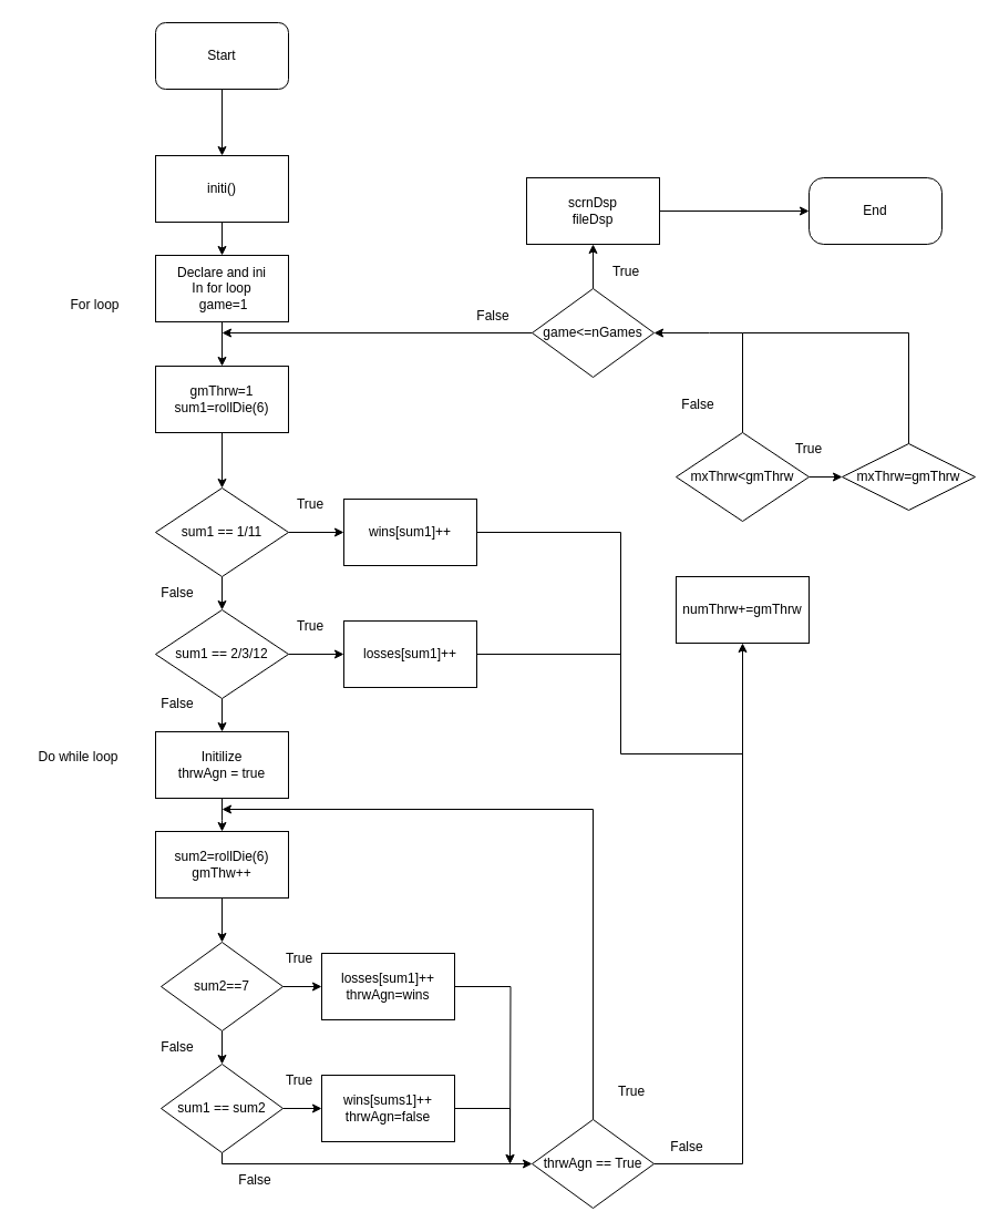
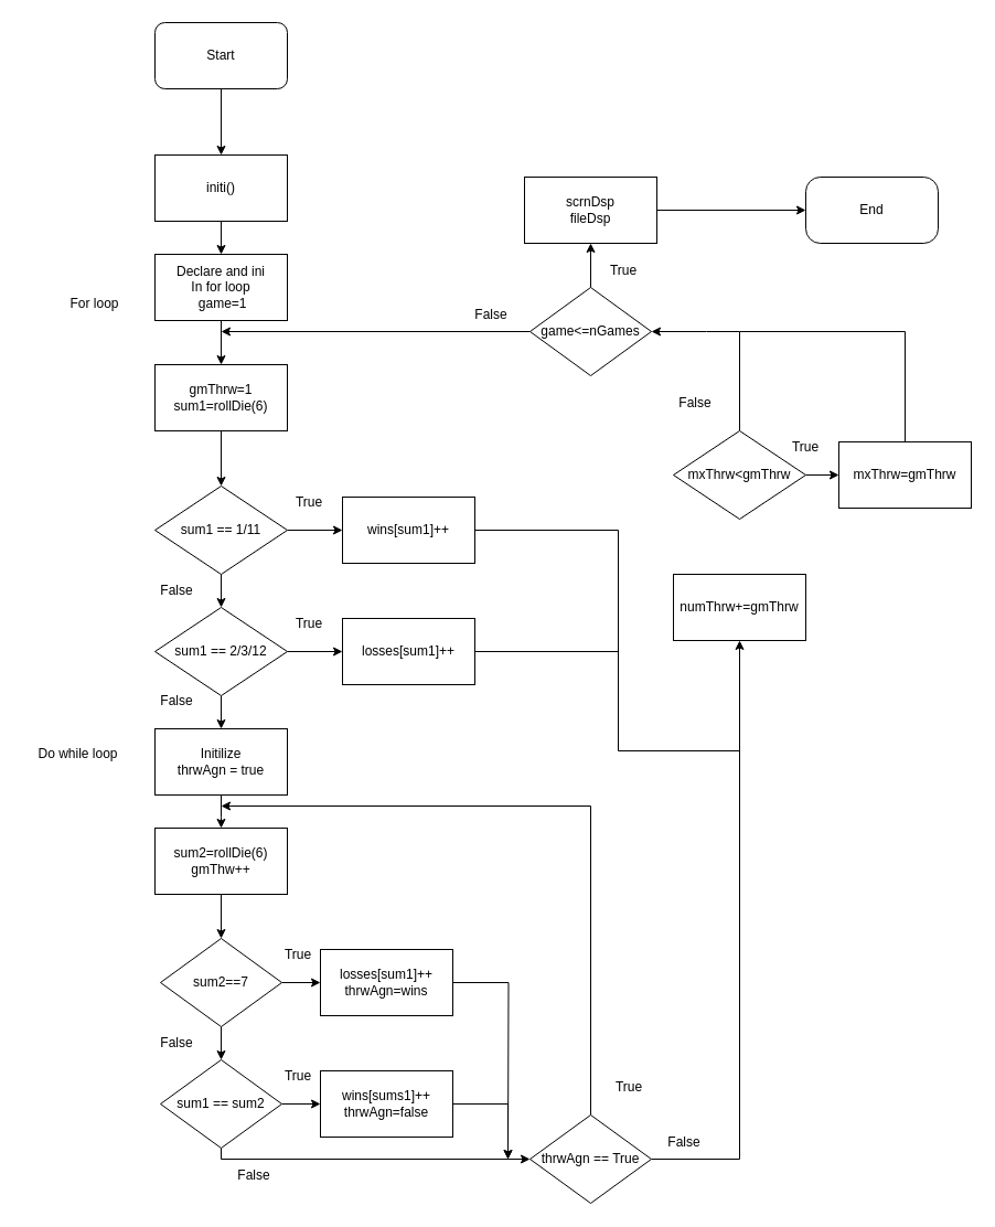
- <mxCell id="53" value="mxThrw=gmThrw" style="rhombus;whiteSpace=wrap;html=1;" vertex="1" parent="1"><mxGeometry x="760" y="400" width="120" height="60" as="geometry" /></mxCell>
+ <mxCell id="53" value="mxThrw=gmThrw" style="rounded=0;whiteSpace=wrap;html=1;" vertex="1" parent="1"><mxGeometry x="760" y="400" width="120" height="60" as="geometry" /></mxCell>
